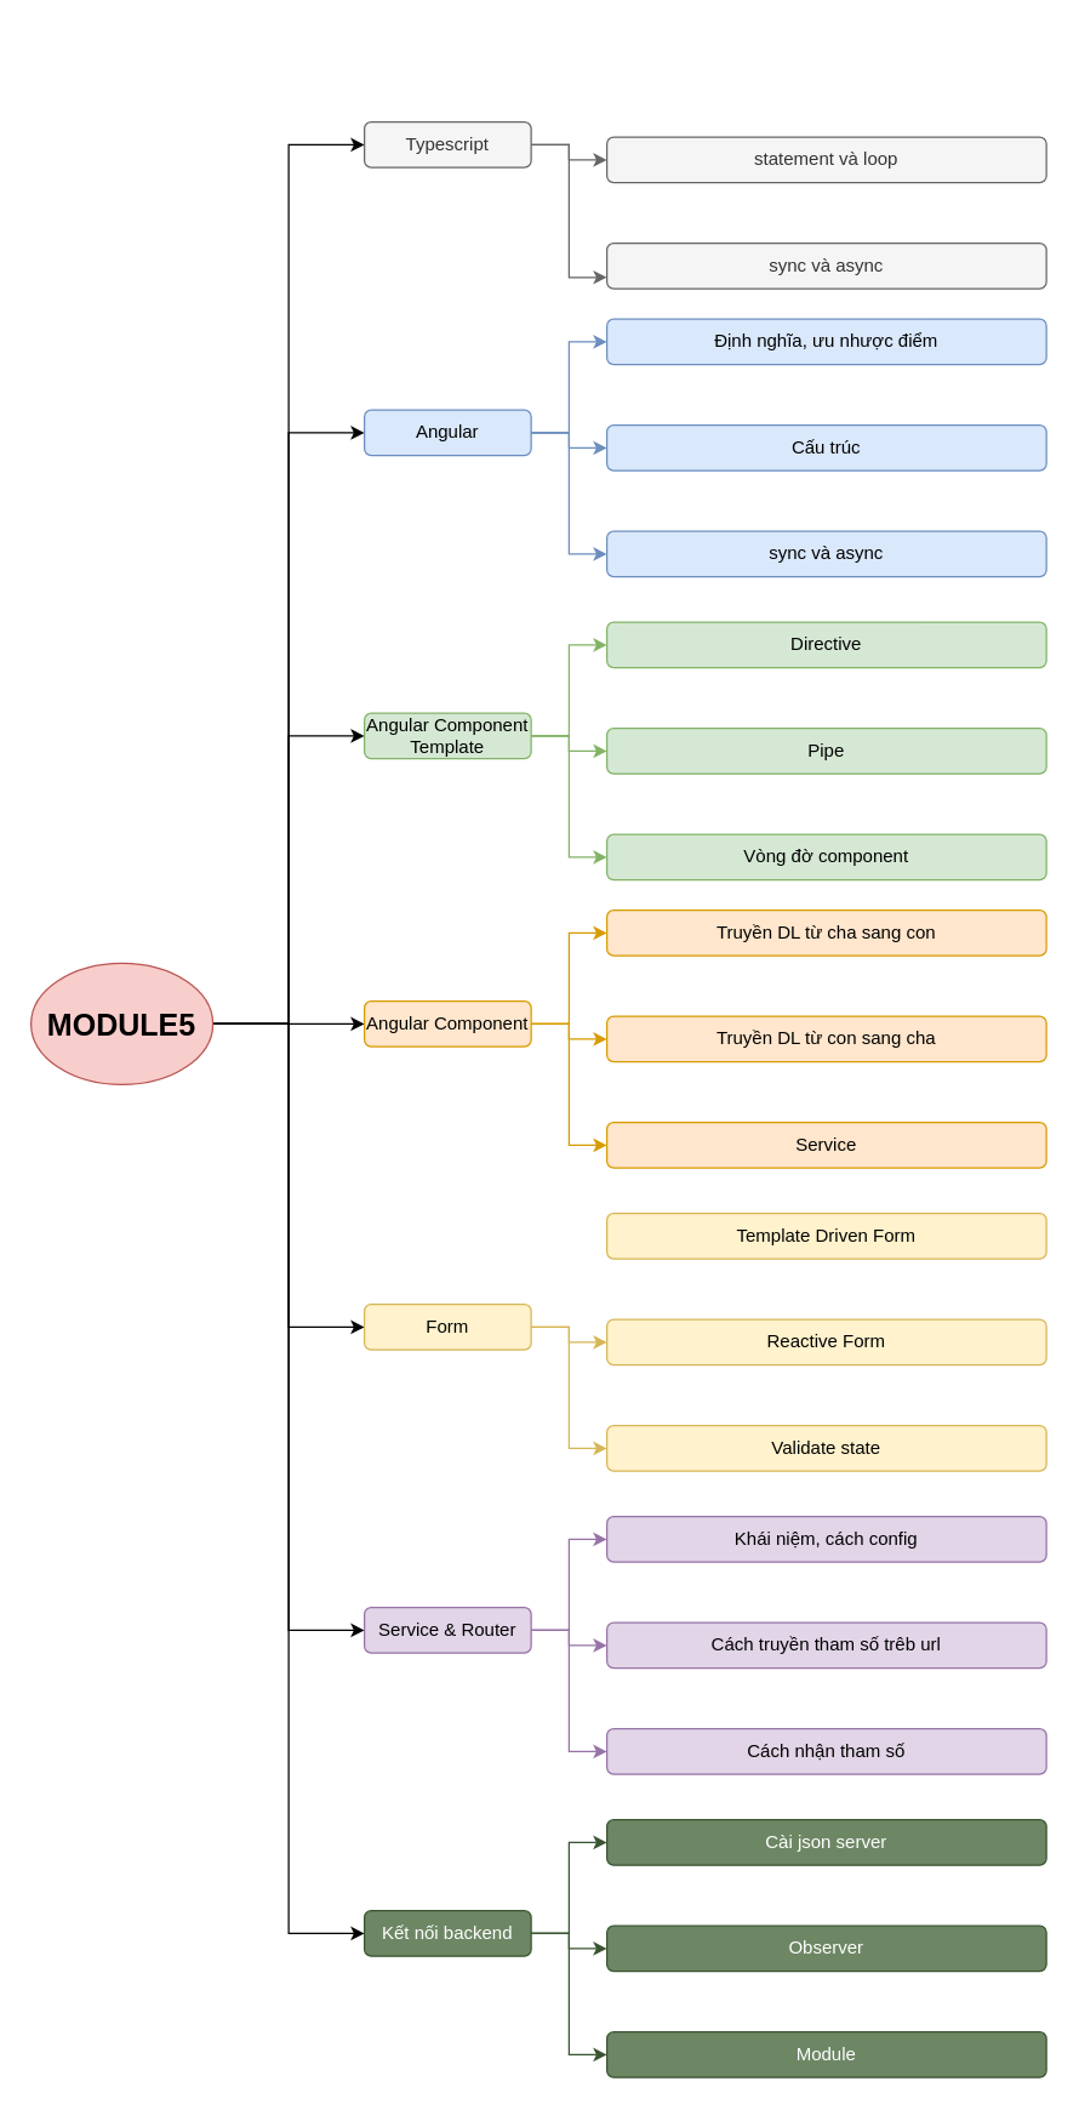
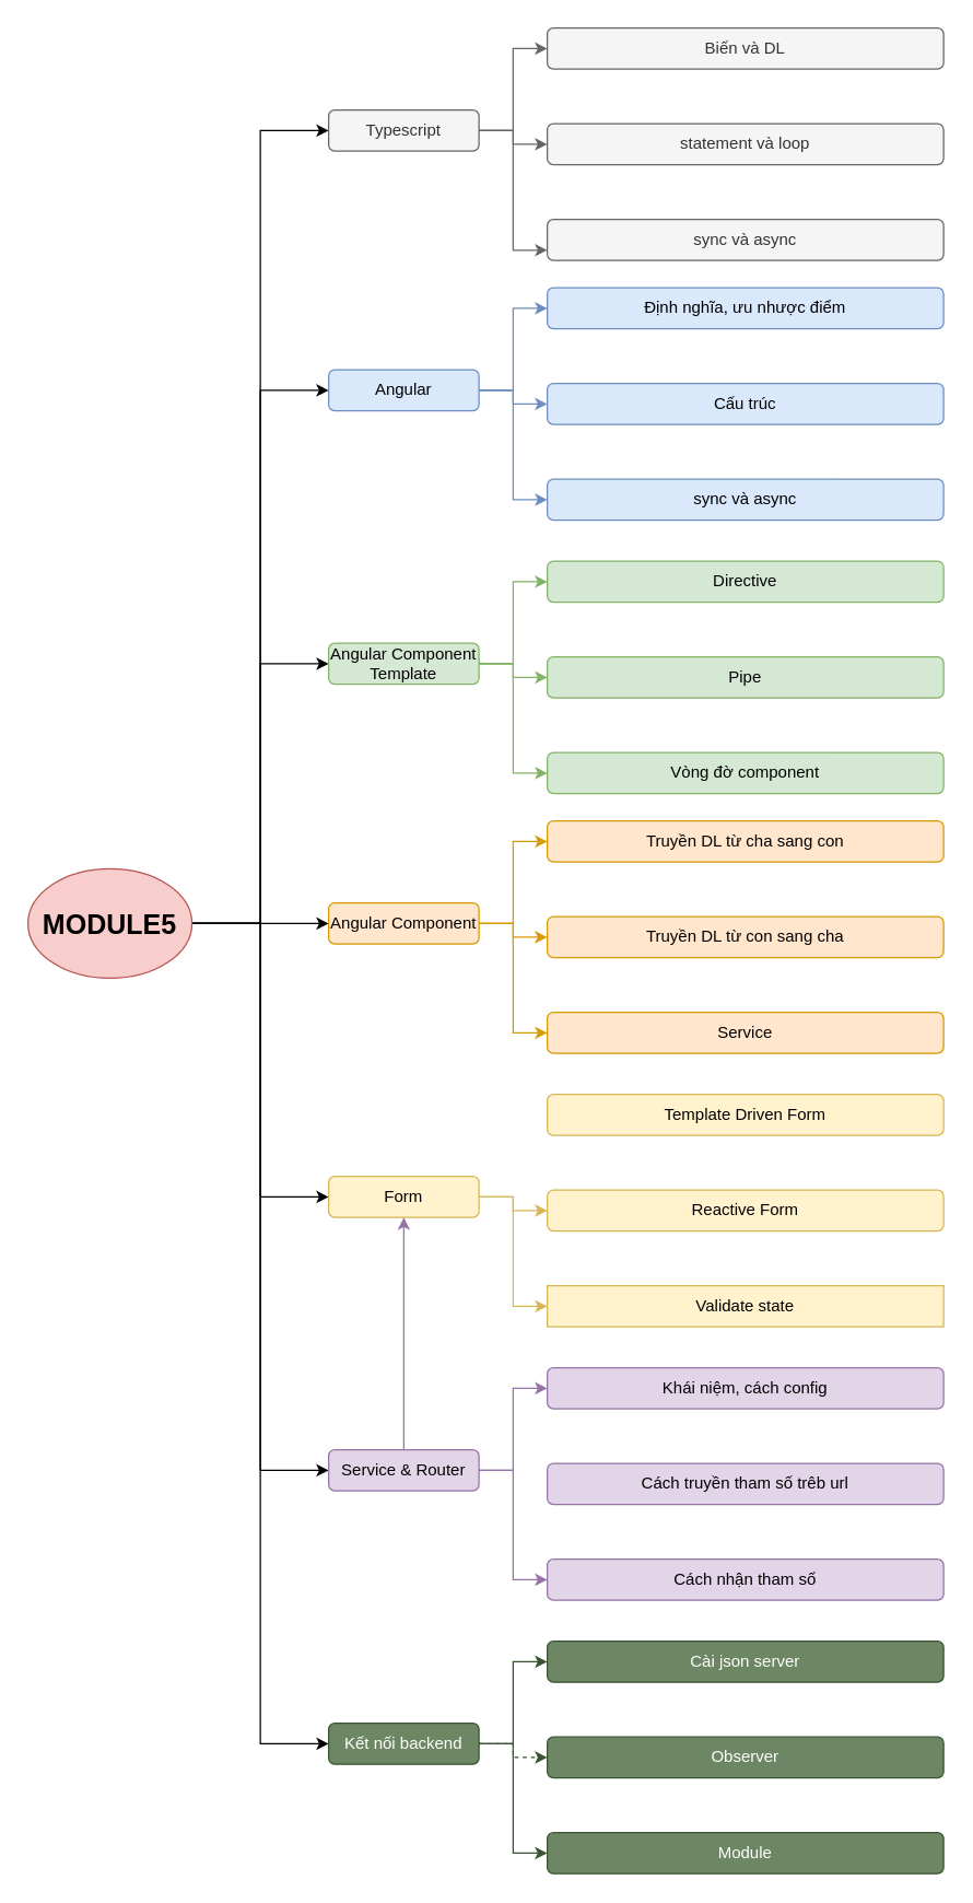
+ <mxCell id="14" value="Biến và DL" style="rounded=1;whiteSpace=wrap;html=1;fillColor=#f5f5f5;fontColor=#333333;strokeColor=#666666;" vertex="1" parent="1"><mxGeometry x="400" y="20" width="290" height="30" as="geometry" /></mxCell>
+ <mxCell id="10" style="edgeStyle=orthogonalEdgeStyle;rounded=0;orthogonalLoop=1;jettySize=auto;html=1;entryX=0;entryY=0.5;entryDx=0;entryDy=0;fillColor=#f5f5f5;strokeColor=#666666;" edge="1" parent="1" source="13" target="14"><mxGeometry relative="1" as="geometry" /></mxCell>
- <mxCell id="43" value="Validate state" style="rounded=1;whiteSpace=wrap;html=1;fillColor=#fff2cc;strokeColor=#d6b656;" vertex="1" parent="1"><mxGeometry x="400" y="940" width="290" height="30" as="geometry" /></mxCell>
+ <mxCell id="43" value="Validate state" style="whiteSpace=wrap;html=1;fillColor=#fff2cc;strokeColor=#d6b656;rounded=0;" vertex="1" parent="1"><mxGeometry x="400" y="940" width="290" height="30" as="geometry" /></mxCell>
- <mxCell id="45" style="edgeStyle=orthogonalEdgeStyle;rounded=0;orthogonalLoop=1;jettySize=auto;html=1;entryX=0;entryY=0.5;entryDx=0;entryDy=0;fillColor=#e1d5e7;strokeColor=#9673a6;" edge="1" source="47" target="49" parent="1"><mxGeometry relative="1" as="geometry" /></mxCell>
+ <mxCell id="45" style="edgeStyle=orthogonalEdgeStyle;rounded=0;orthogonalLoop=1;jettySize=auto;html=1;fillColor=#e1d5e7;strokeColor=#9673a6;" edge="1" source="47" target="40" parent="1"><mxGeometry relative="1" as="geometry" /></mxCell>
- <mxCell id="52" style="edgeStyle=orthogonalEdgeStyle;rounded=0;orthogonalLoop=1;jettySize=auto;html=1;entryX=0;entryY=0.5;entryDx=0;entryDy=0;fillColor=#6d8764;strokeColor=#3A5431;" edge="1" source="54" target="56" parent="1"><mxGeometry relative="1" as="geometry" /></mxCell>
+ <mxCell id="52" style="edgeStyle=orthogonalEdgeStyle;rounded=0;orthogonalLoop=1;jettySize=auto;html=1;entryX=0;entryY=0.5;entryDx=0;entryDy=0;fillColor=#6d8764;strokeColor=#3A5431;dashed=1;" edge="1" source="54" target="56" parent="1"><mxGeometry relative="1" as="geometry" /></mxCell>
